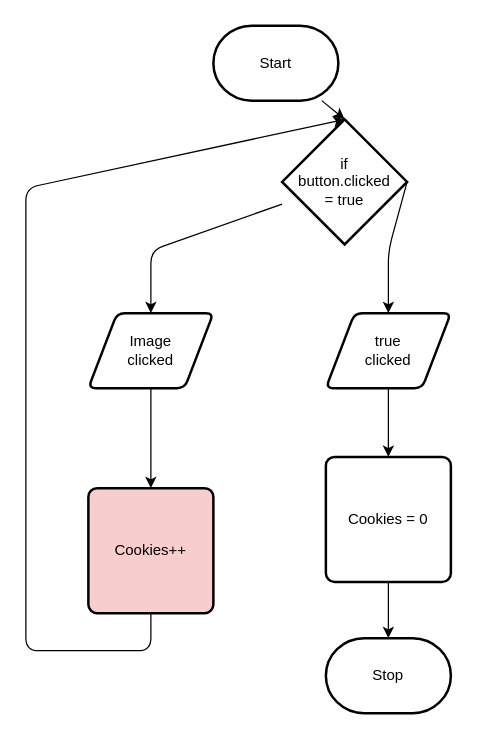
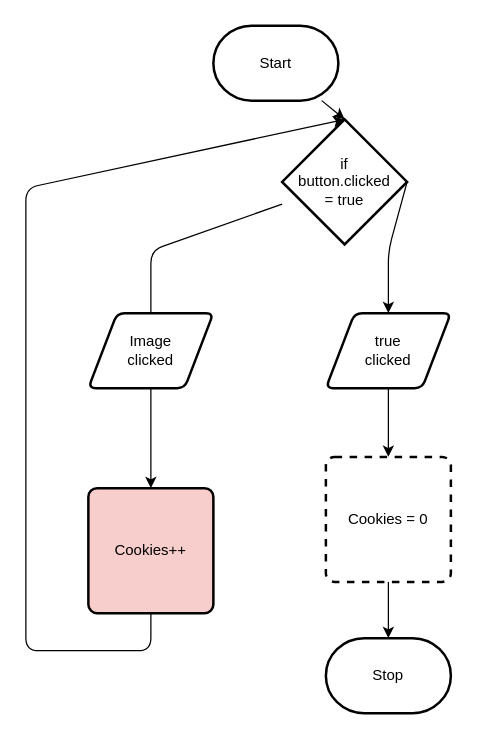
- <mxCell id="13" style="edgeStyle=none;html=1;entryX=0.5;entryY=0;entryDx=0;entryDy=0;" edge="1" parent="1" source="15" target="5"><mxGeometry relative="1" as="geometry"><Array as="points"><mxPoint x="120" y="200" /></Array></mxGeometry></mxCell>
+ <mxCell id="13" style="edgeStyle=none;html=1;entryX=0.5;entryY=0;entryDx=0;entryDy=0;endArrow=none;" edge="1" parent="1" source="15" target="5"><mxGeometry relative="1" as="geometry"><Array as="points"><mxPoint x="120" y="200" /></Array></mxGeometry></mxCell>
- <mxCell id="11" value="Cookies = 0" style="rounded=1;whiteSpace=wrap;html=1;absoluteArcSize=1;arcSize=14;strokeWidth=2;" vertex="1" parent="1"><mxGeometry x="260" y="365" width="100" height="100" as="geometry" /></mxCell>
+ <mxCell id="11" value="Cookies = 0" style="rounded=1;whiteSpace=wrap;html=1;absoluteArcSize=1;arcSize=14;strokeWidth=2;dashed=1;" vertex="1" parent="1"><mxGeometry x="260" y="365" width="100" height="100" as="geometry" /></mxCell>
